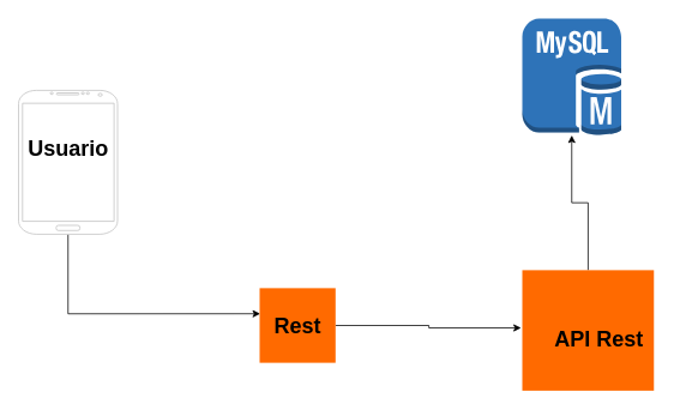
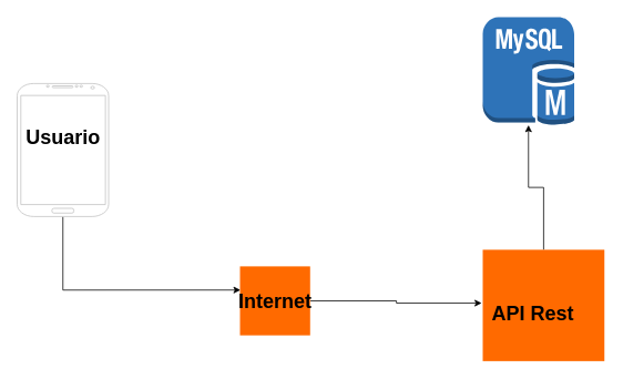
- <mxCell id="10" value="Rest" style="text;strokeColor=none;fillColor=none;html=1;fontSize=24;fontStyle=1;verticalAlign=middle;align=center;" vertex="1" parent="1"><mxGeometry x="280" y="342" width="100" height="40" as="geometry" /></mxCell>
+ <mxCell id="10" value="Internet" style="text;strokeColor=none;fillColor=none;html=1;fontSize=24;fontStyle=1;verticalAlign=middle;align=center;" vertex="1" parent="1"><mxGeometry x="280" y="342" width="100" height="40" as="geometry" /></mxCell>
- <mxCell id="7" value="API Rest" style="text;strokeColor=none;fillColor=none;html=1;fontSize=24;fontStyle=1;verticalAlign=middle;align=center;" vertex="1" parent="1"><mxGeometry x="615" y="357" width="100" height="40" as="geometry" /></mxCell>
+ <mxCell id="7" value="API Rest" style="text;strokeColor=none;fillColor=none;html=1;fontSize=24;fontStyle=1;verticalAlign=middle;align=center;" vertex="1" parent="1"><mxGeometry x="590" y="357" width="100" height="40" as="geometry" /></mxCell>
